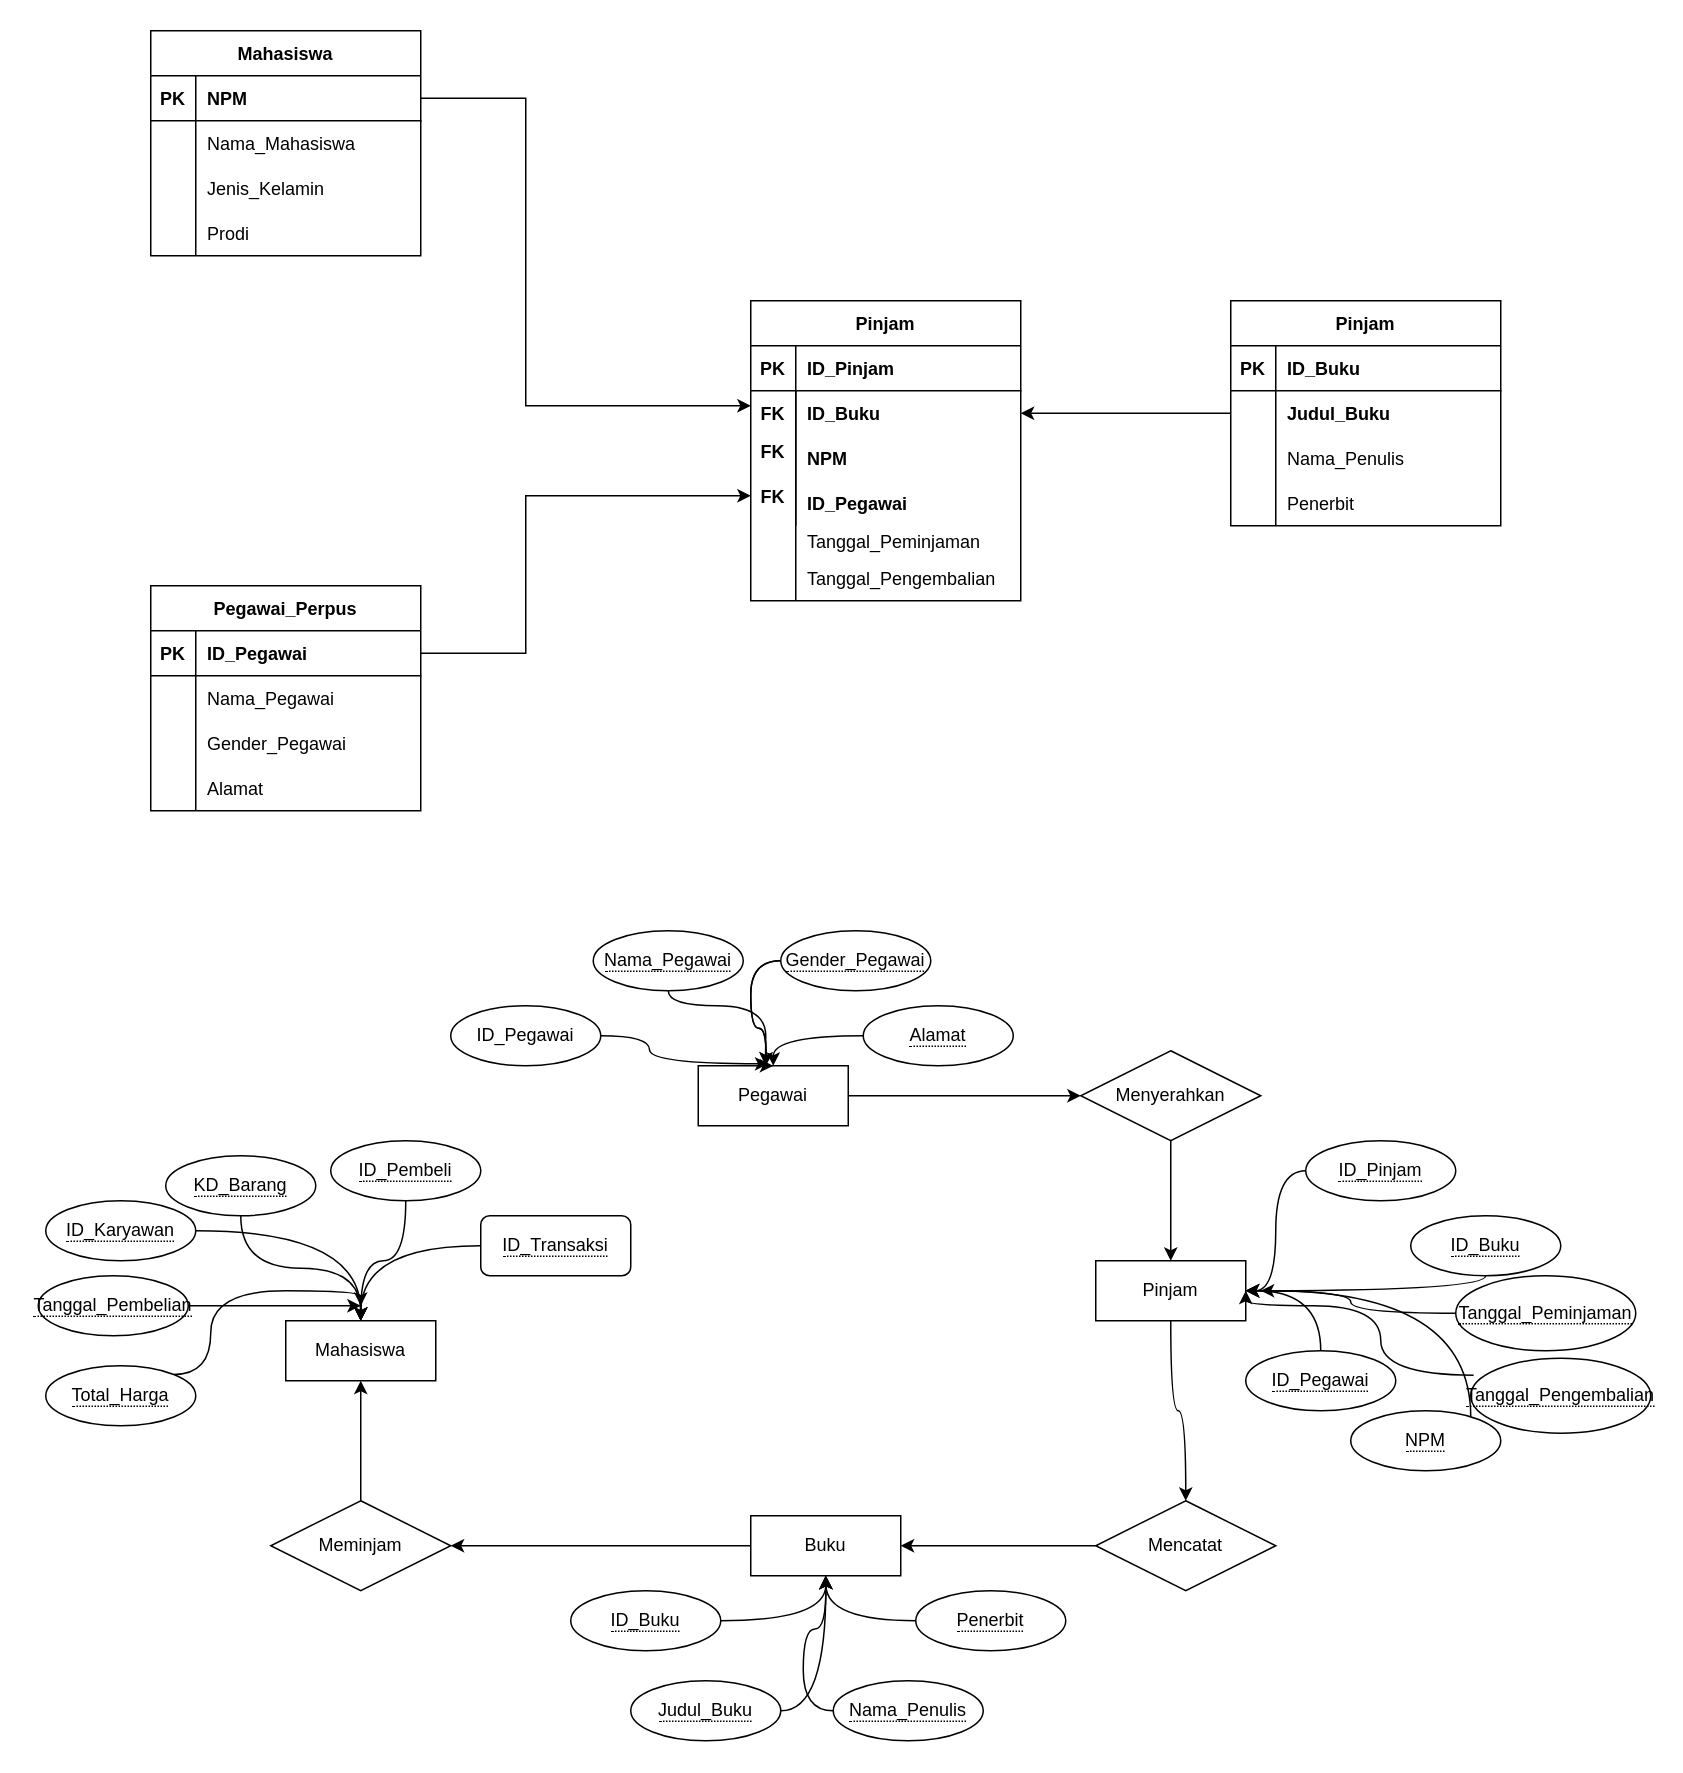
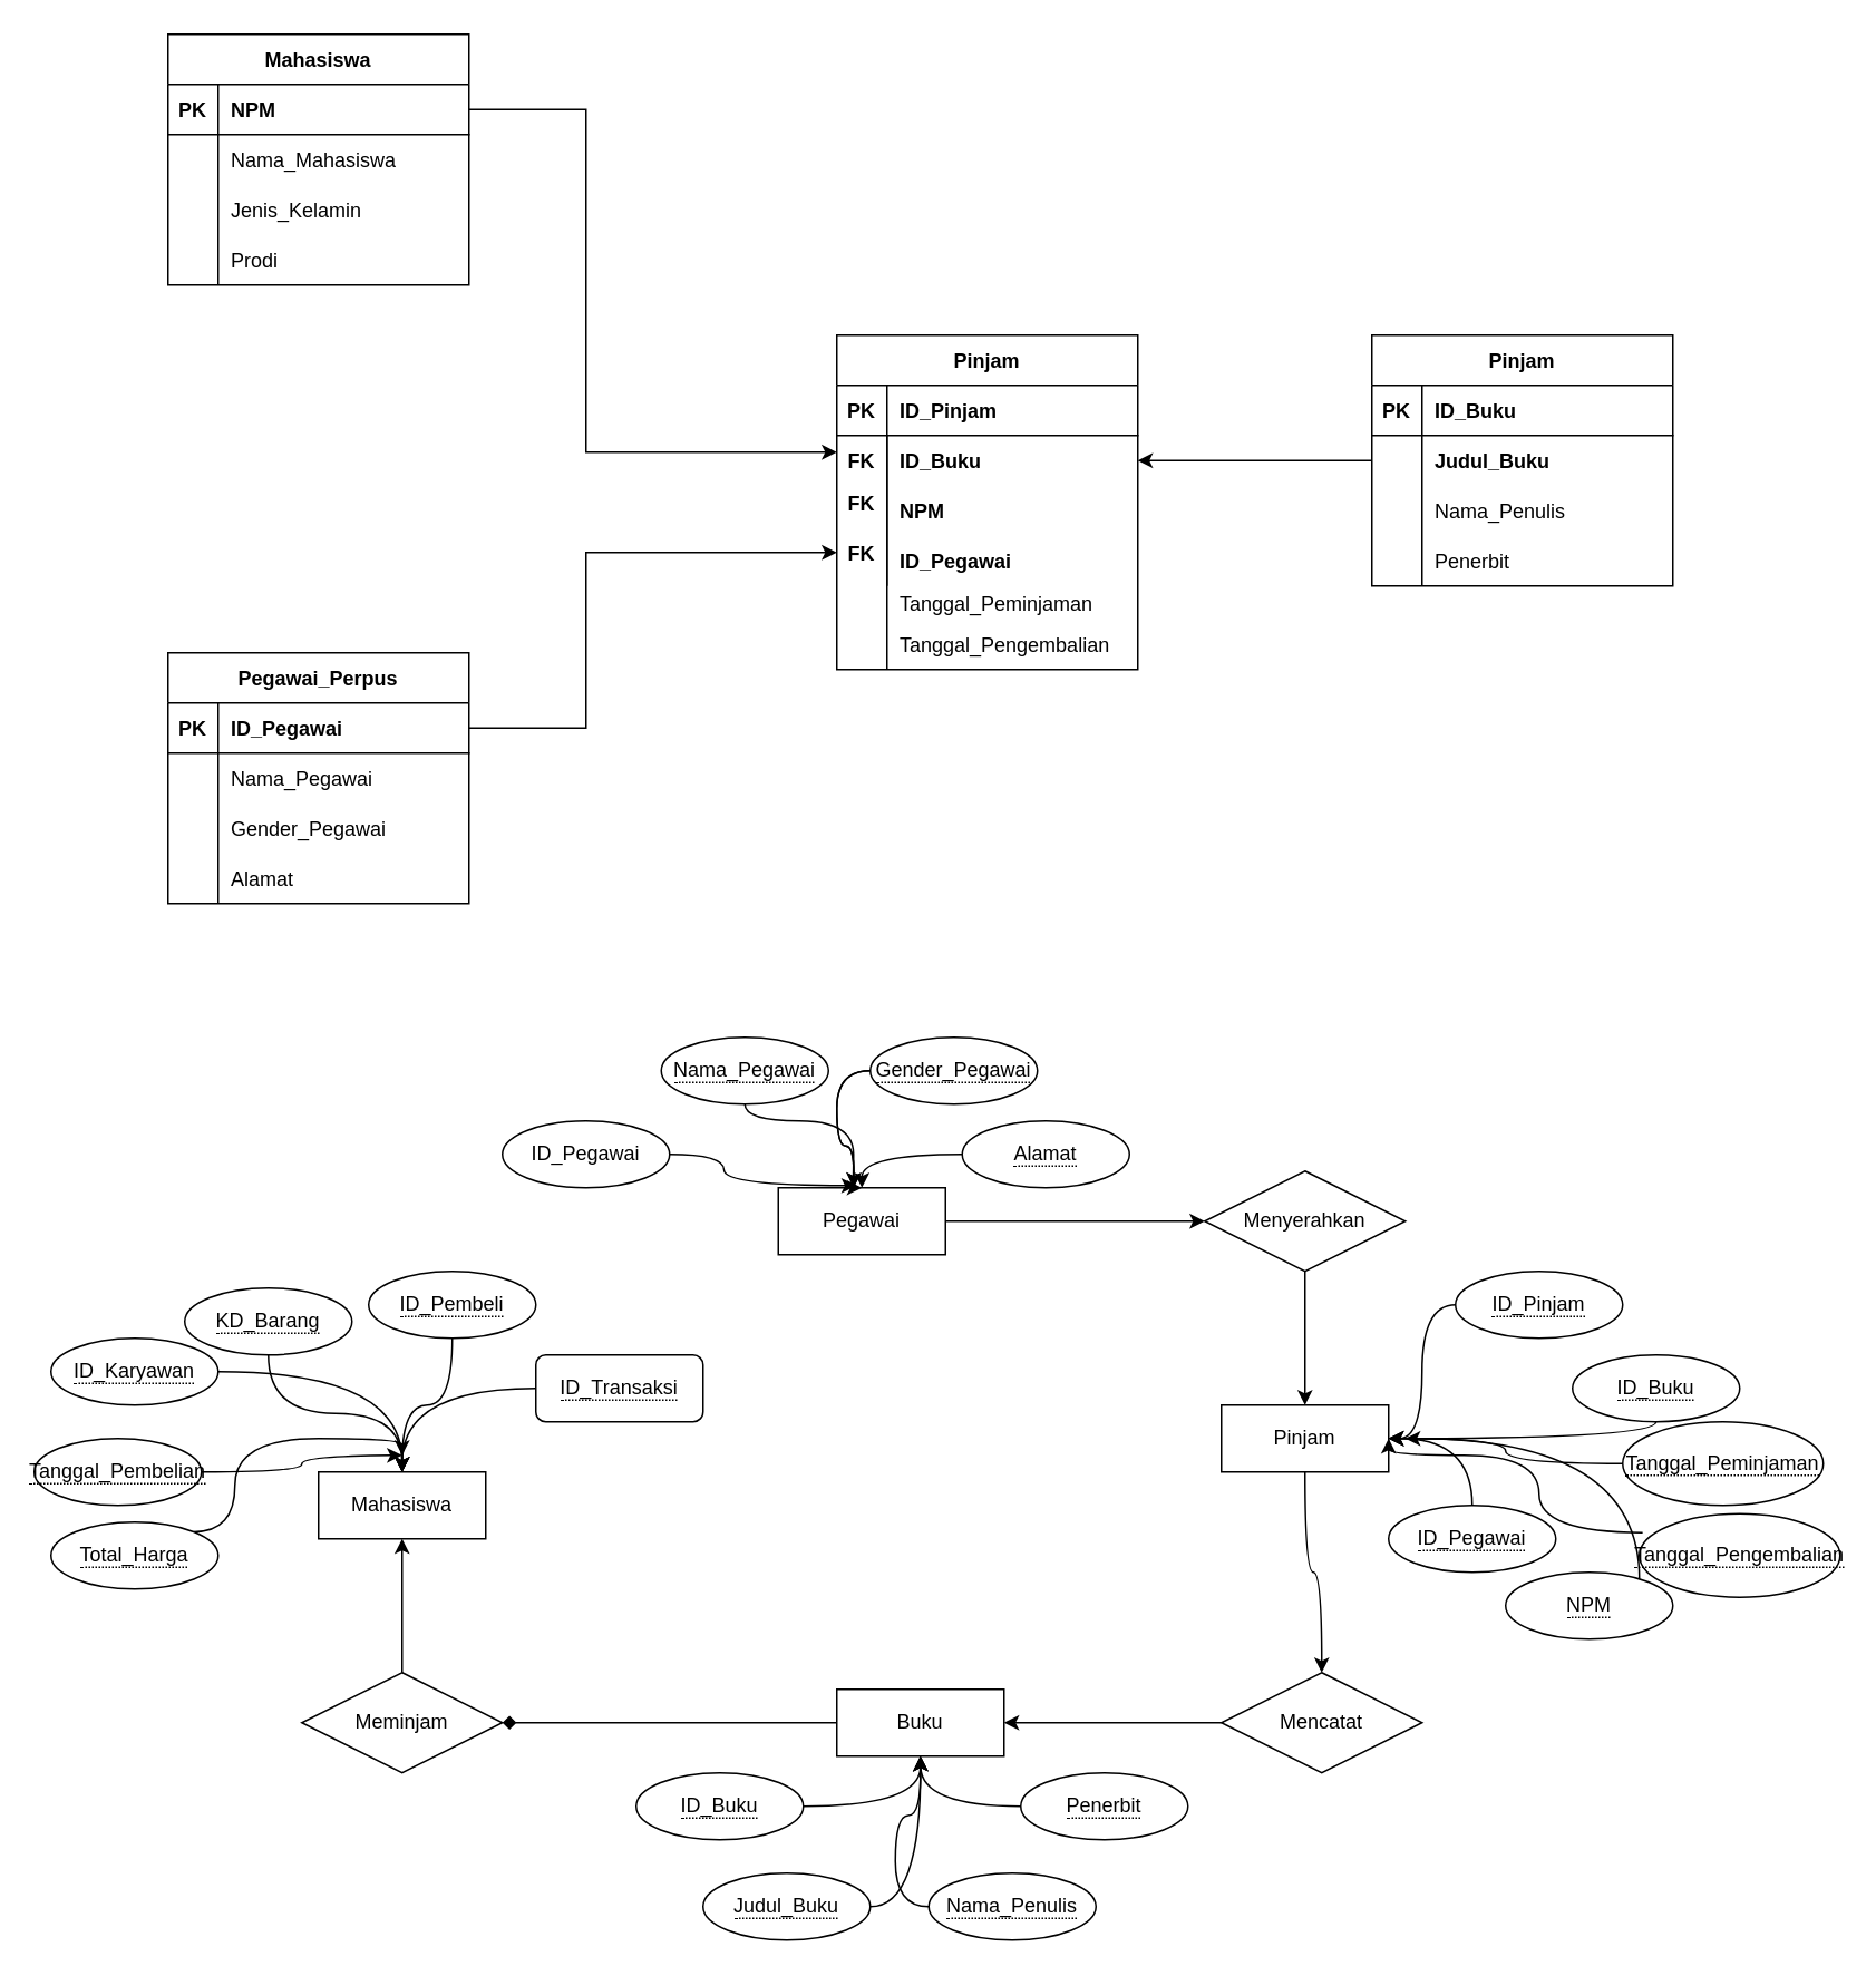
- <mxCell id="112" value="&lt;span style=&quot;border-bottom: 1px dotted&quot;&gt;Tanggal_Pembelian&lt;/span&gt;" style="ellipse;whiteSpace=wrap;html=1;align=center;" vertex="1" parent="1"><mxGeometry x="25" y="850" width="100" height="40" as="geometry" /></mxCell>
+ <mxCell id="112" value="&lt;span style=&quot;border-bottom: 1px dotted&quot;&gt;Tanggal_Pembelian&lt;/span&gt;" style="ellipse;whiteSpace=wrap;html=1;align=center;" vertex="1" parent="1"><mxGeometry y="860" width="100" height="40" as="geometry" x="20" /></mxCell>
- <mxCell id="71" style="edgeStyle=orthogonalEdgeStyle;curved=1;rounded=0;orthogonalLoop=1;jettySize=auto;html=1;entryX=1;entryY=0.5;entryDx=0;entryDy=0;" edge="1" parent="1" source="72" target="76"><mxGeometry relative="1" as="geometry"><mxPoint x="360" y="1030" as="targetPoint" /></mxGeometry></mxCell>
+ <mxCell id="71" style="edgeStyle=orthogonalEdgeStyle;curved=1;rounded=0;orthogonalLoop=1;jettySize=auto;html=1;entryX=1;entryY=0.5;entryDx=0;entryDy=0;endArrow=diamond;" edge="1" parent="1" source="72" target="76"><mxGeometry relative="1" as="geometry"><mxPoint x="360" y="1030" as="targetPoint" /></mxGeometry></mxCell>
